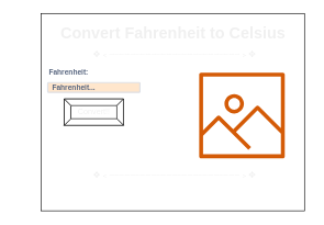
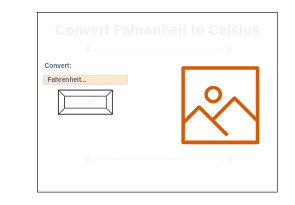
- <mxCell id="5" value="Fahrenheit:" style="fillColor=none;strokeColor=none;html=1;fontSize=11;fontStyle=0;align=left;fontColor=#596780;fontStyle=1;fontSize=11;labelBackgroundColor=none;" vertex="1" parent="1"><mxGeometry x="72" y="100" width="240" height="20" as="geometry" /></mxCell>
+ <mxCell id="5" value="Convert:" style="fillColor=none;strokeColor=none;html=1;fontSize=11;fontStyle=0;align=left;fontColor=#596780;fontStyle=1;fontSize=11;labelBackgroundColor=none;" vertex="1" parent="1"><mxGeometry x="72" y="100" width="240" height="20" as="geometry" /></mxCell>
